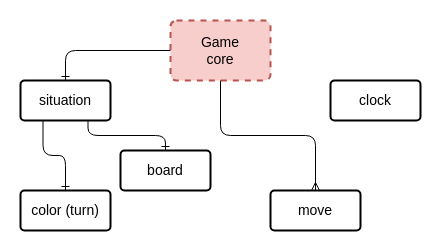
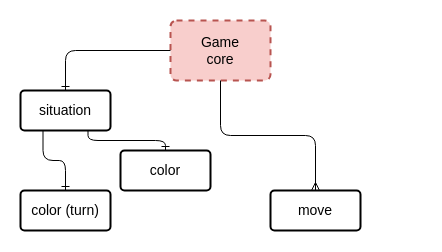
- <mxCell id="7" value="situation" style="strokeWidth=2;rounded=1;arcSize=10;whiteSpace=wrap;html=1;align=center;fontSize=14;" vertex="1" parent="1"><mxGeometry x="20" y="80" width="90" height="40" as="geometry" /></mxCell>
+ <mxCell id="7" value="situation" style="strokeWidth=2;rounded=1;arcSize=10;whiteSpace=wrap;html=1;align=center;fontSize=14;" vertex="1" parent="1"><mxGeometry x="20" y="90" width="90" height="40" as="geometry" /></mxCell>
- <mxCell id="2" value="clock" style="strokeWidth=2;rounded=1;arcSize=10;whiteSpace=wrap;html=1;align=center;fontSize=14;" vertex="1" parent="1"><mxGeometry x="330" y="80" width="90" height="40" as="geometry" /></mxCell>
- <mxCell id="4" value="board" style="strokeWidth=2;rounded=1;arcSize=10;whiteSpace=wrap;html=1;align=center;fontSize=14;" vertex="1" parent="1"><mxGeometry x="120" y="150" width="90" height="40" as="geometry" /></mxCell>
+ <mxCell id="4" value="color" style="strokeWidth=2;rounded=1;arcSize=10;whiteSpace=wrap;html=1;align=center;fontSize=14;" vertex="1" parent="1"><mxGeometry x="120" y="150" width="90" height="40" as="geometry" /></mxCell>
